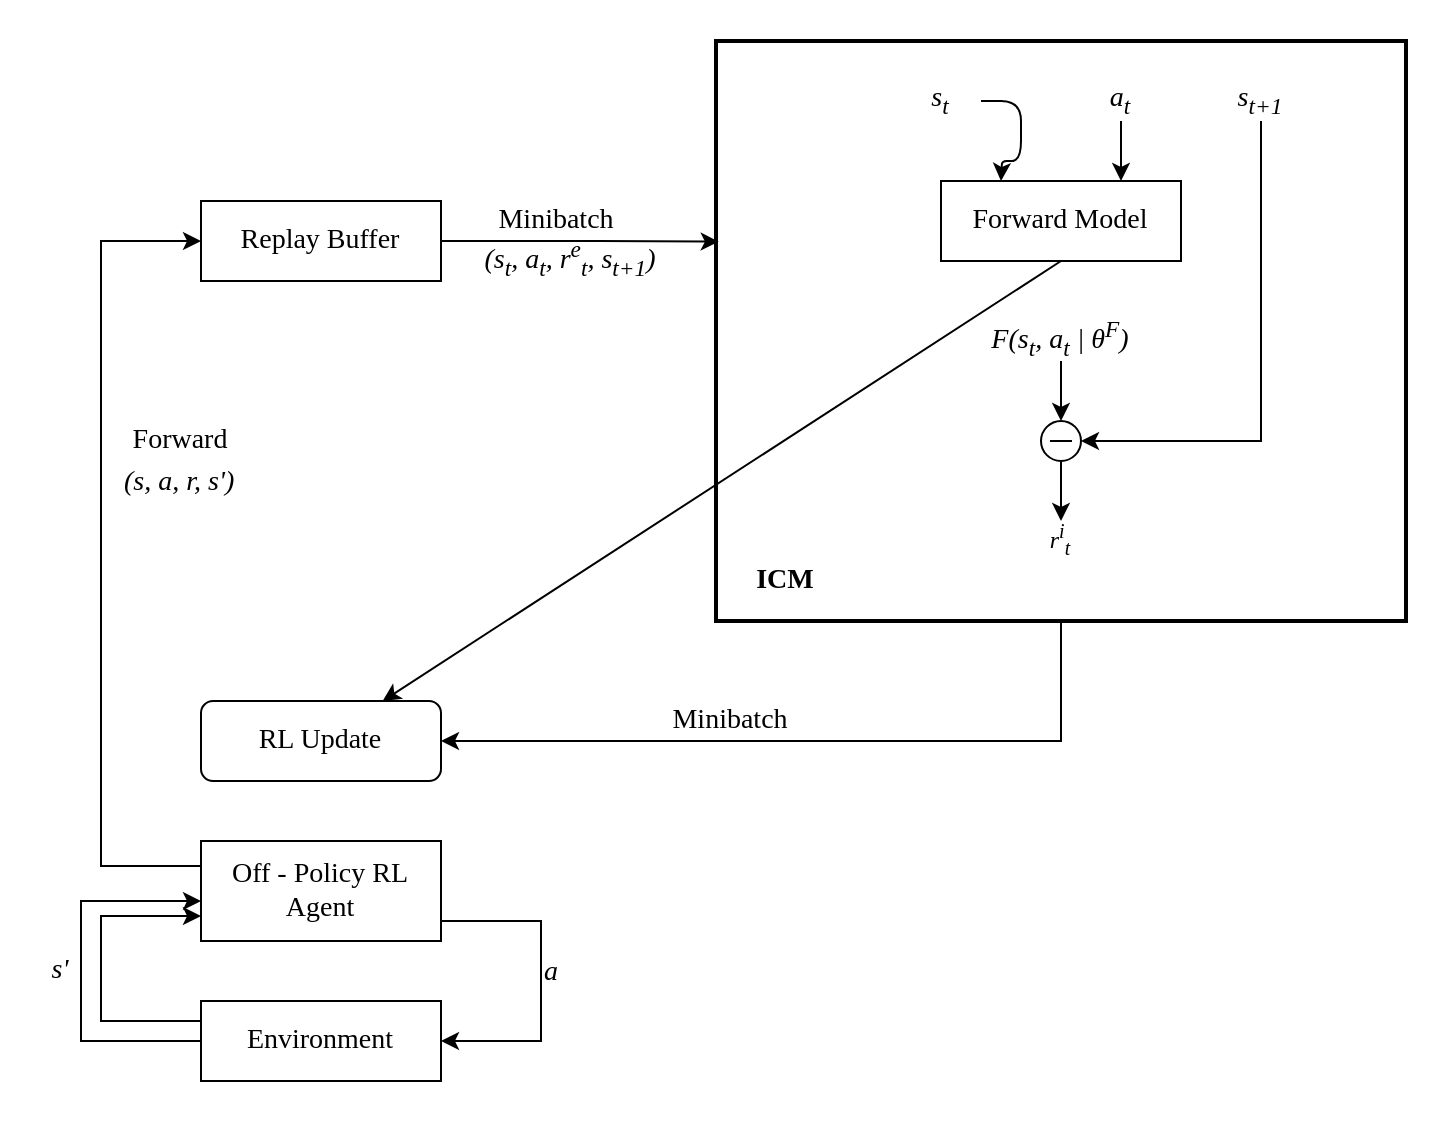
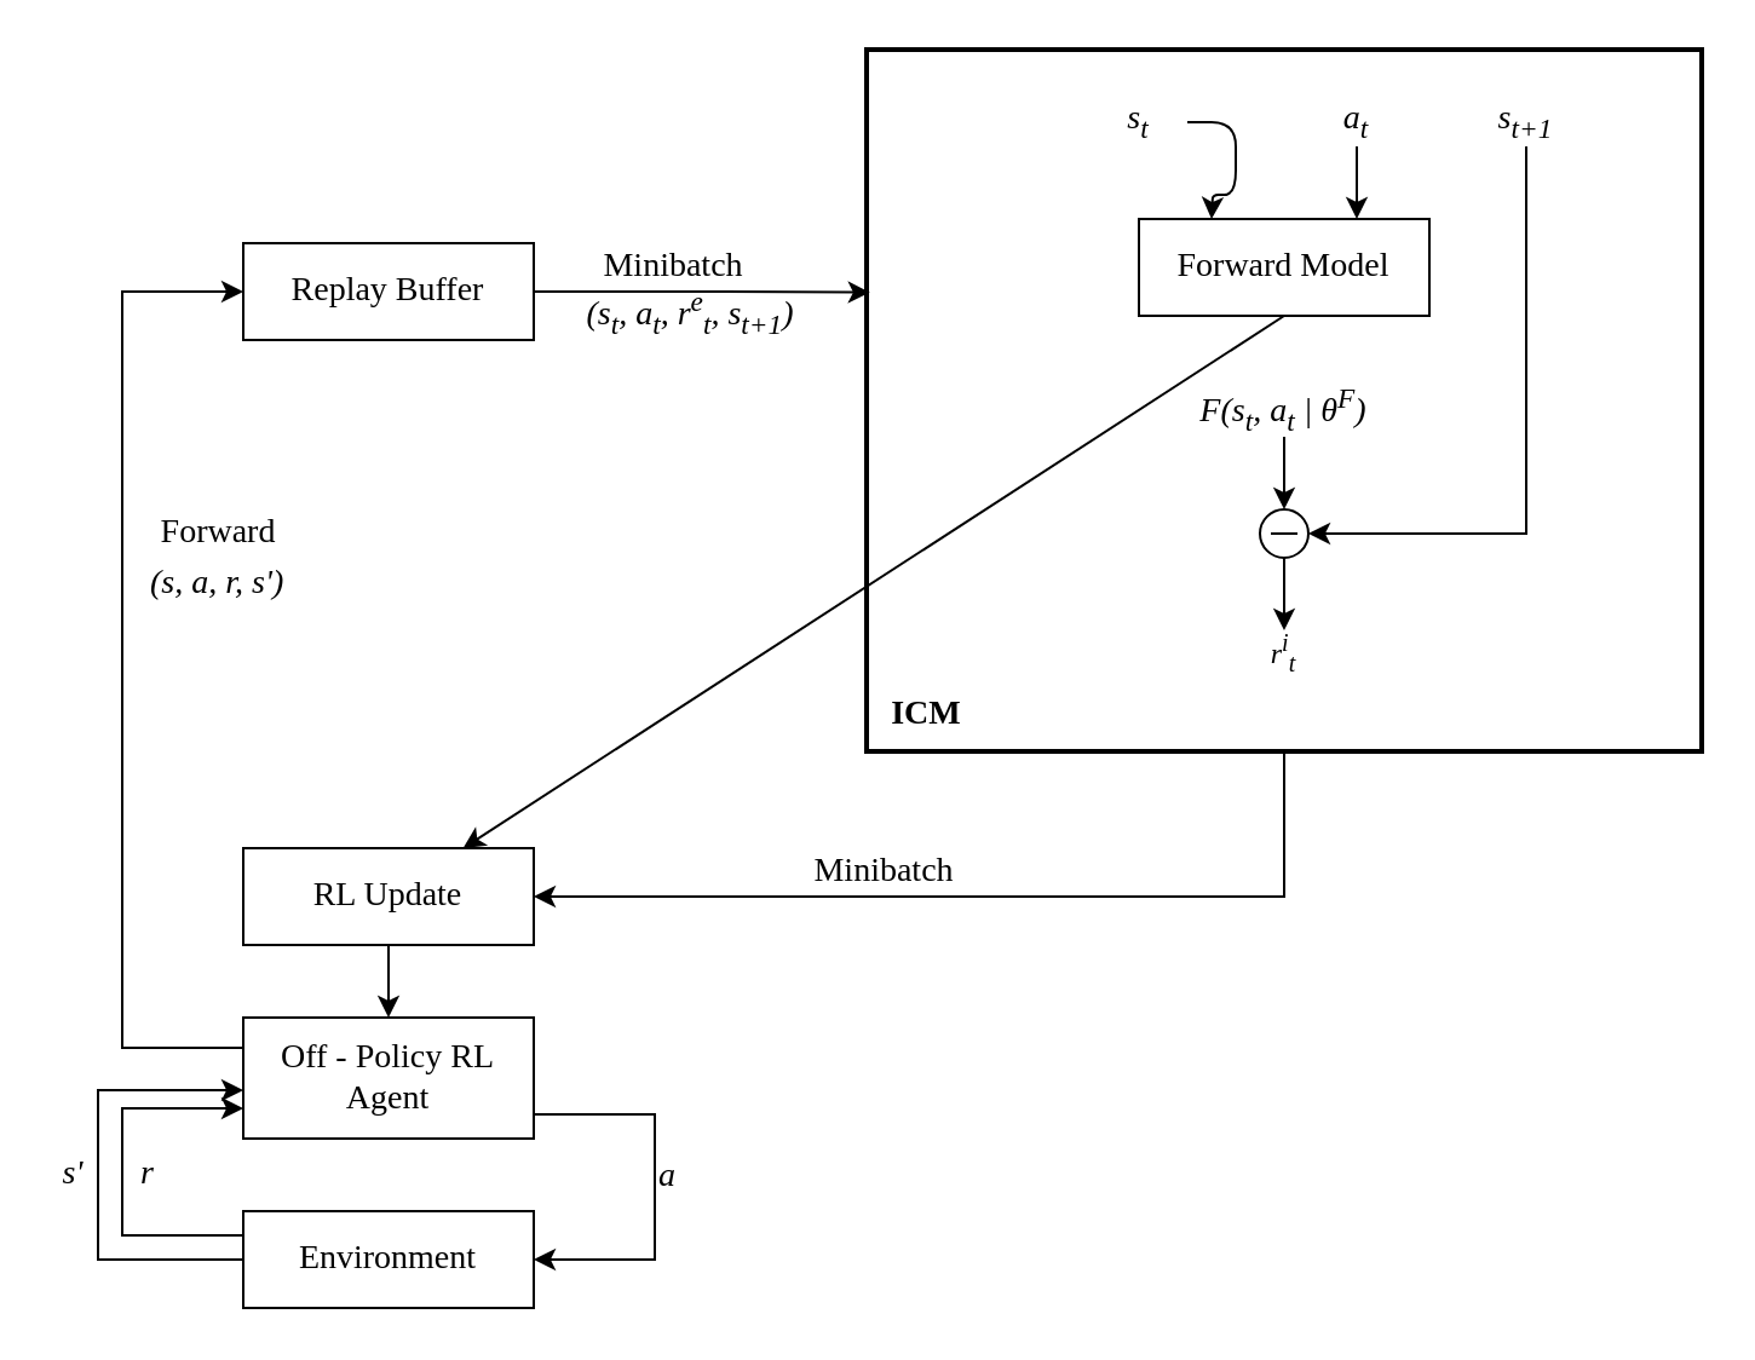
- <mxCell id="21" value="&lt;div&gt;&lt;b&gt;&lt;font style=&quot;font-size: 14px&quot; face=&quot;Times New Roman&quot;&gt;ICM&lt;/font&gt;&lt;/b&gt;&lt;/div&gt;" style="text;html=1;strokeColor=none;fillColor=none;align=center;verticalAlign=middle;whiteSpace=wrap;rounded=0;sketch=0;fontSize=9;" parent="1" vertex="1"><mxGeometry x="370" y="280" width="45" height="20" as="geometry" /></mxCell>
+ <mxCell id="21" value="&lt;div&gt;&lt;b&gt;&lt;font style=&quot;font-size: 14px&quot; face=&quot;Times New Roman&quot;&gt;ICM&lt;/font&gt;&lt;/b&gt;&lt;/div&gt;" style="text;html=1;strokeColor=none;fillColor=none;align=center;verticalAlign=middle;whiteSpace=wrap;rounded=0;sketch=0;fontSize=9;" parent="1" vertex="1"><mxGeometry x="360" y="285" width="45" height="20" as="geometry" /></mxCell>
- <mxCell id="23" value="&lt;font style=&quot;font-size: 14px&quot; face=&quot;Times New Roman&quot;&gt;RL Update&lt;br&gt;&lt;/font&gt;" style="whiteSpace=wrap;html=1;sketch=0;rounded=1;" parent="1" vertex="1"><mxGeometry x="100" y="350" width="120" height="40" as="geometry" /></mxCell>
+ <mxCell id="23" value="&lt;font style=&quot;font-size: 14px&quot; face=&quot;Times New Roman&quot;&gt;RL Update&lt;br&gt;&lt;/font&gt;" style="rounded=0;whiteSpace=wrap;html=1;sketch=0;" parent="1" vertex="1"><mxGeometry x="100" y="350" width="120" height="40" as="geometry" /></mxCell>
+ <mxCell id="22" value="" style="edgeStyle=orthogonalEdgeStyle;rounded=0;sketch=0;orthogonalLoop=1;jettySize=auto;html=1;labelBackgroundColor=#FFFFFF;fontSize=9;" parent="1" source="23" target="27" edge="1"><mxGeometry relative="1" as="geometry" /></mxCell>
+ <mxCell id="33" value="&lt;div&gt;&lt;i&gt;&lt;font style=&quot;font-size: 14px&quot; face=&quot;Times New Roman&quot;&gt;r&lt;/font&gt;&lt;/i&gt;&lt;/div&gt;" style="text;whiteSpace=wrap;html=1;fontSize=9;" parent="1" vertex="1"><mxGeometry x="56" y="470" width="20" height="30" as="geometry" /></mxCell>
